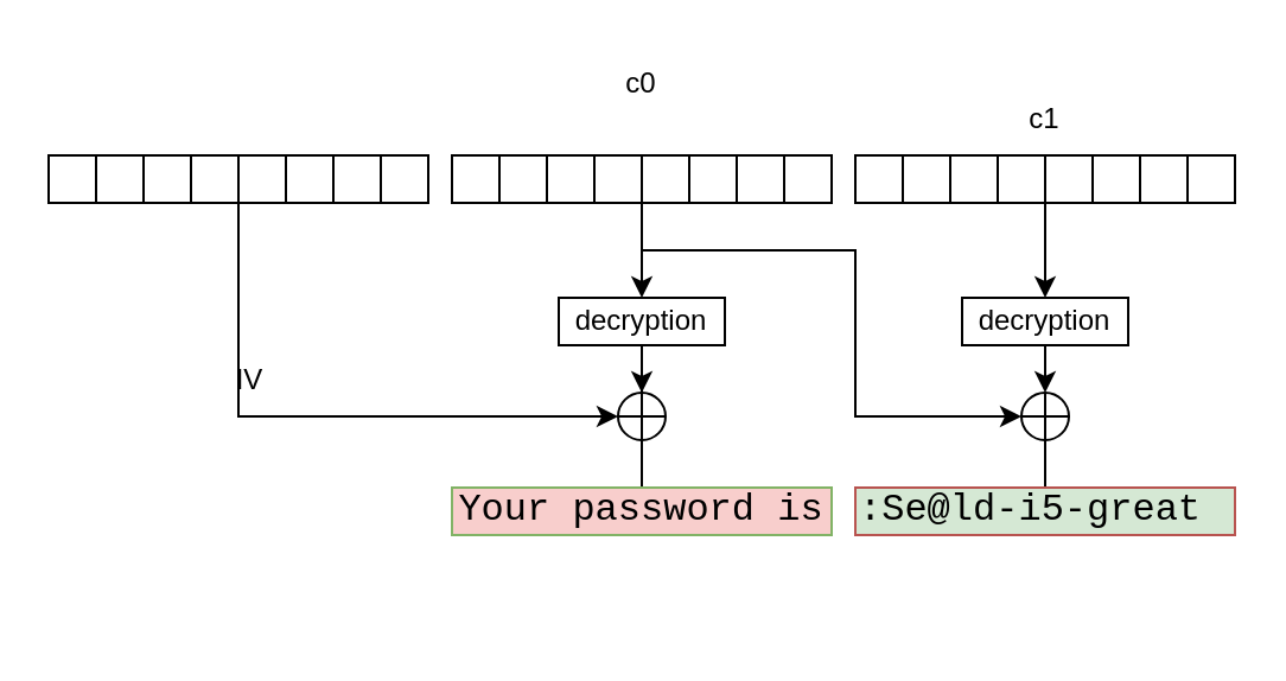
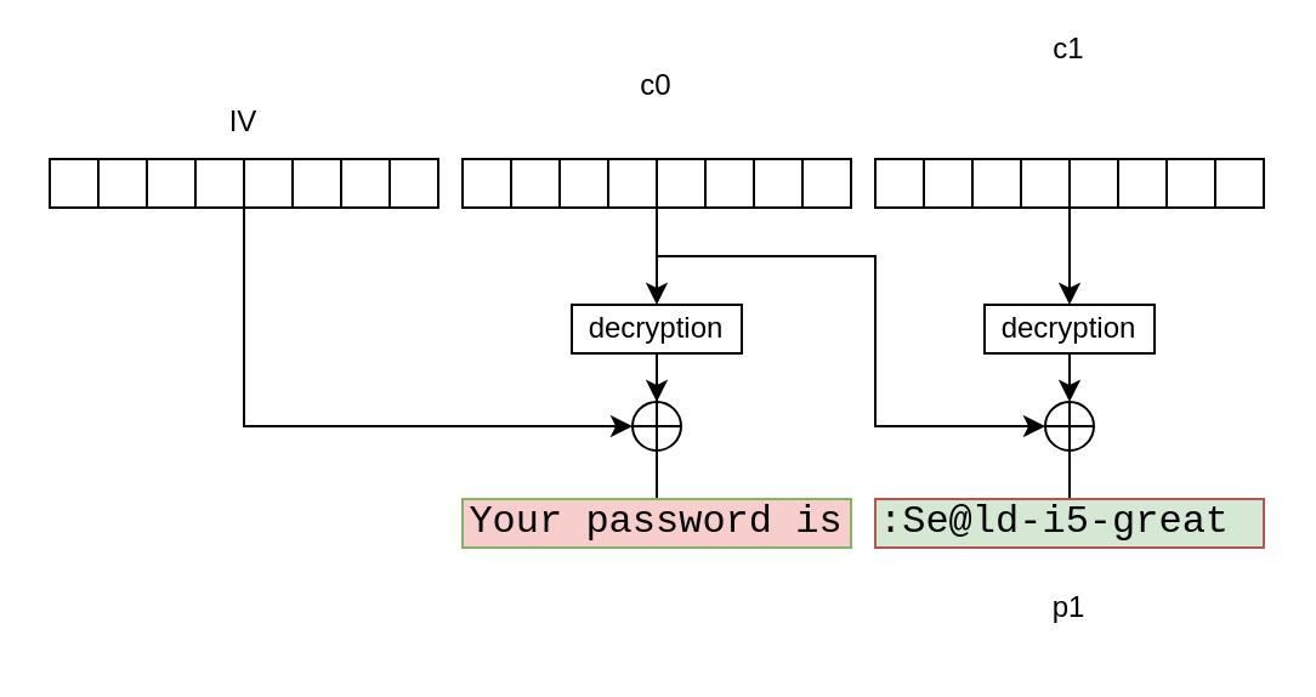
- <mxCell id="35" value="c1" style="text;html=1;strokeColor=none;fillColor=none;align=center;verticalAlign=middle;whiteSpace=wrap;rounded=0;movable=1;resizable=1;rotatable=1;deletable=1;editable=1;locked=0;connectable=1;" vertex="1" parent="1"><mxGeometry x="410" y="35" width="60" height="30" as="geometry" /></mxCell>
+ <mxCell id="35" value="c1" style="text;html=1;strokeColor=none;fillColor=none;align=center;verticalAlign=middle;whiteSpace=wrap;rounded=0;movable=1;resizable=1;rotatable=1;deletable=1;editable=1;locked=0;connectable=1;" vertex="1" parent="1"><mxGeometry x="410" y="5" width="60" height="30" as="geometry" /></mxCell>
- <mxCell id="33" value="IV" style="text;html=1;strokeColor=none;fillColor=none;align=center;verticalAlign=middle;whiteSpace=wrap;rounded=0;movable=1;resizable=1;rotatable=1;deletable=1;editable=1;locked=0;connectable=1;" vertex="1" parent="1"><mxGeometry x="75" y="145" width="60" height="30" as="geometry" /></mxCell>
+ <mxCell id="33" value="IV" style="text;html=1;strokeColor=none;fillColor=none;align=center;verticalAlign=middle;whiteSpace=wrap;rounded=0;movable=1;resizable=1;rotatable=1;deletable=1;editable=1;locked=0;connectable=1;" vertex="1" parent="1"><mxGeometry x="70" y="35" width="60" height="30" as="geometry" /></mxCell>
+ <mxCell id="44" value="p1" style="text;html=1;strokeColor=none;fillColor=none;align=center;verticalAlign=middle;whiteSpace=wrap;rounded=0;movable=1;resizable=1;rotatable=1;deletable=1;editable=1;locked=0;connectable=1;" vertex="1" parent="1"><mxGeometry x="410" y="235" width="60" height="30" as="geometry" /></mxCell>
